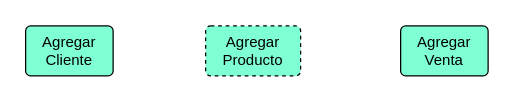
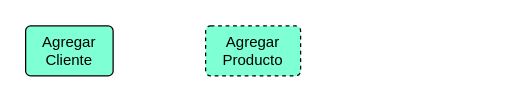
- <mxCell id="3" value="Agregar&lt;br&gt;Venta" style="rounded=1;arcSize=10;whiteSpace=wrap;html=1;align=center;fillColor=#7fffd4;" vertex="1" parent="1"><mxGeometry x="320" y="20" width="70" height="40" as="geometry" /></mxCell>
